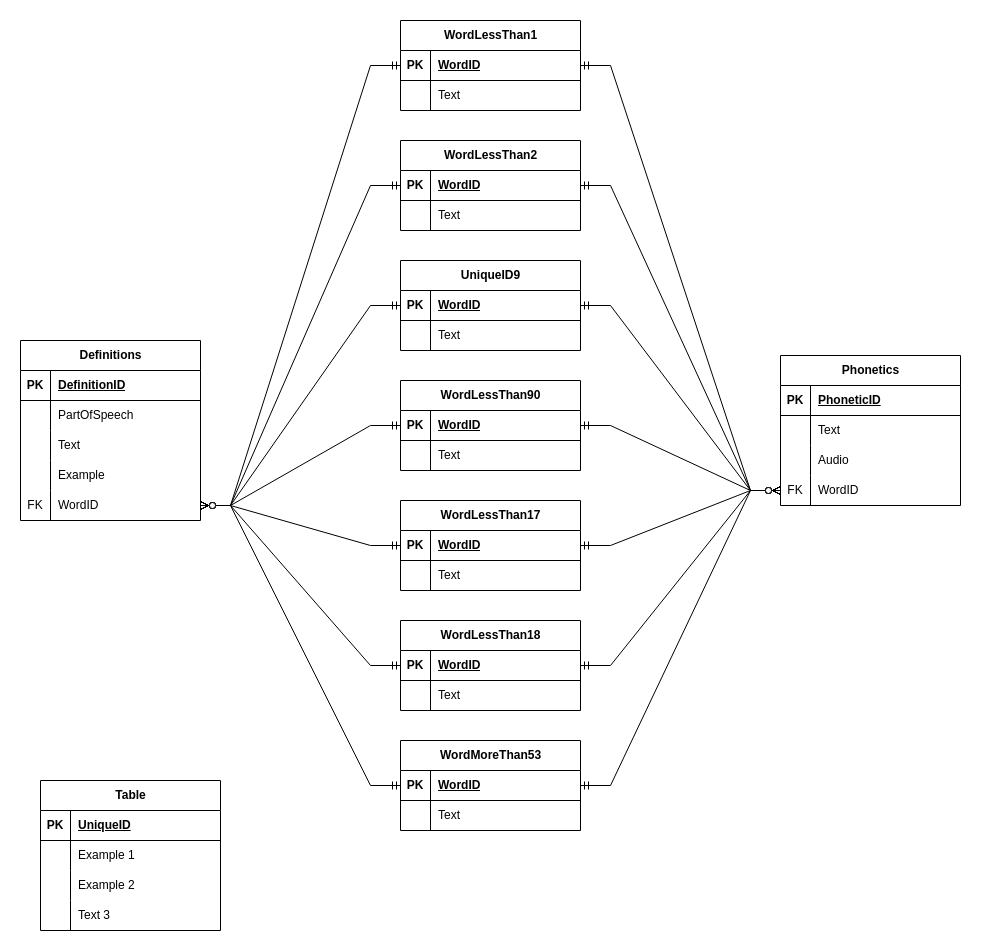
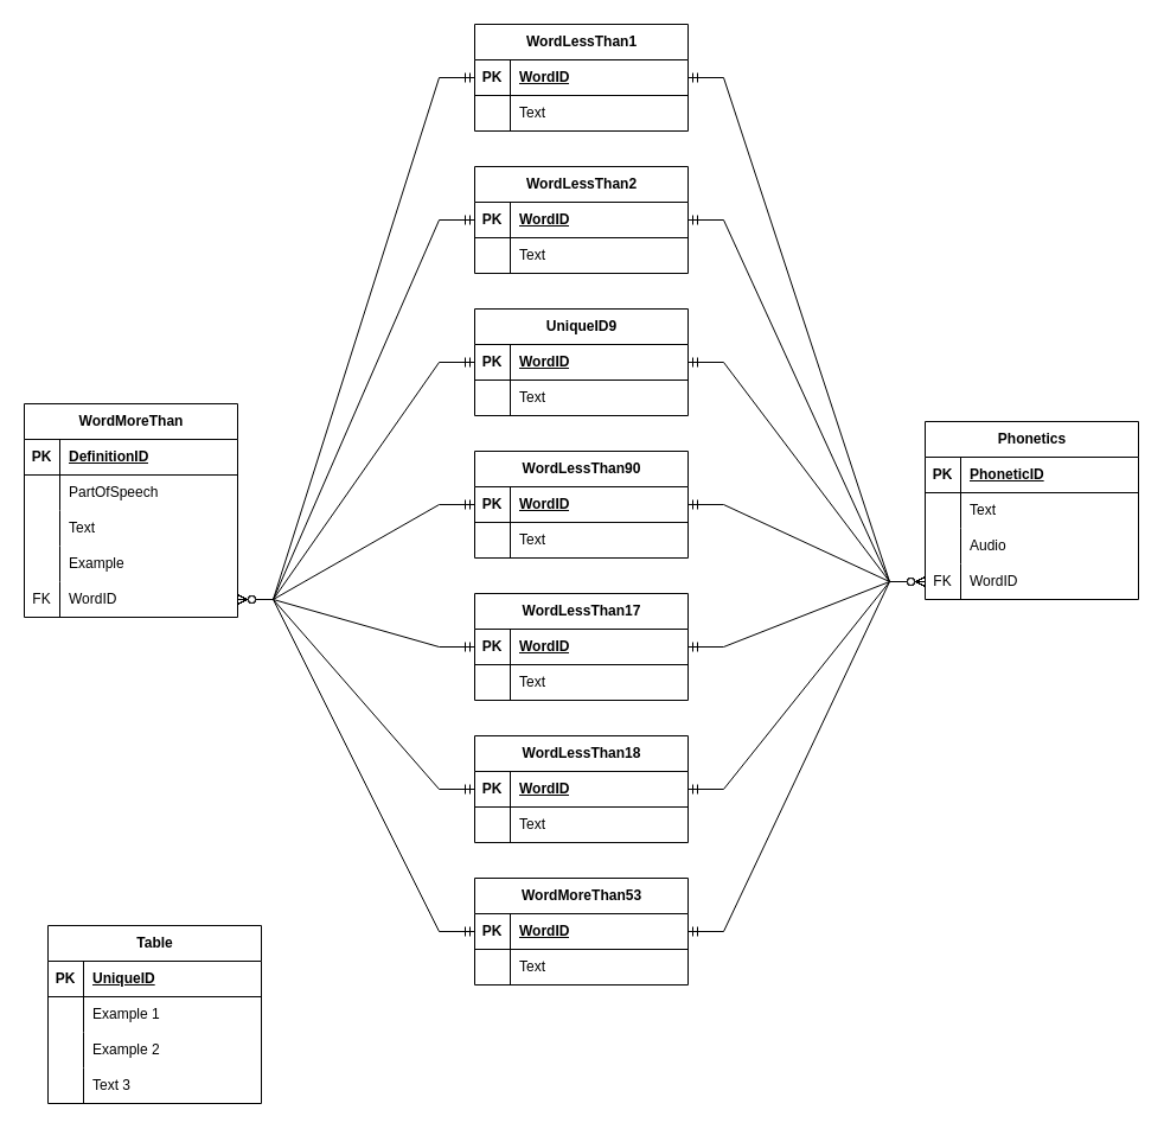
- <mxCell id="64" value="Definitions" style="shape=table;startSize=30;container=1;collapsible=1;childLayout=tableLayout;fixedRows=1;rowLines=0;fontStyle=1;align=center;resizeLast=1;html=1;" vertex="1" parent="1"><mxGeometry x="20" y="340" width="180" height="180" as="geometry" /></mxCell>
+ <mxCell id="64" value="WordMoreThan" style="shape=table;startSize=30;container=1;collapsible=1;childLayout=tableLayout;fixedRows=1;rowLines=0;fontStyle=1;align=center;resizeLast=1;html=1;" vertex="1" parent="1"><mxGeometry x="20" y="340" width="180" height="180" as="geometry" /></mxCell>
